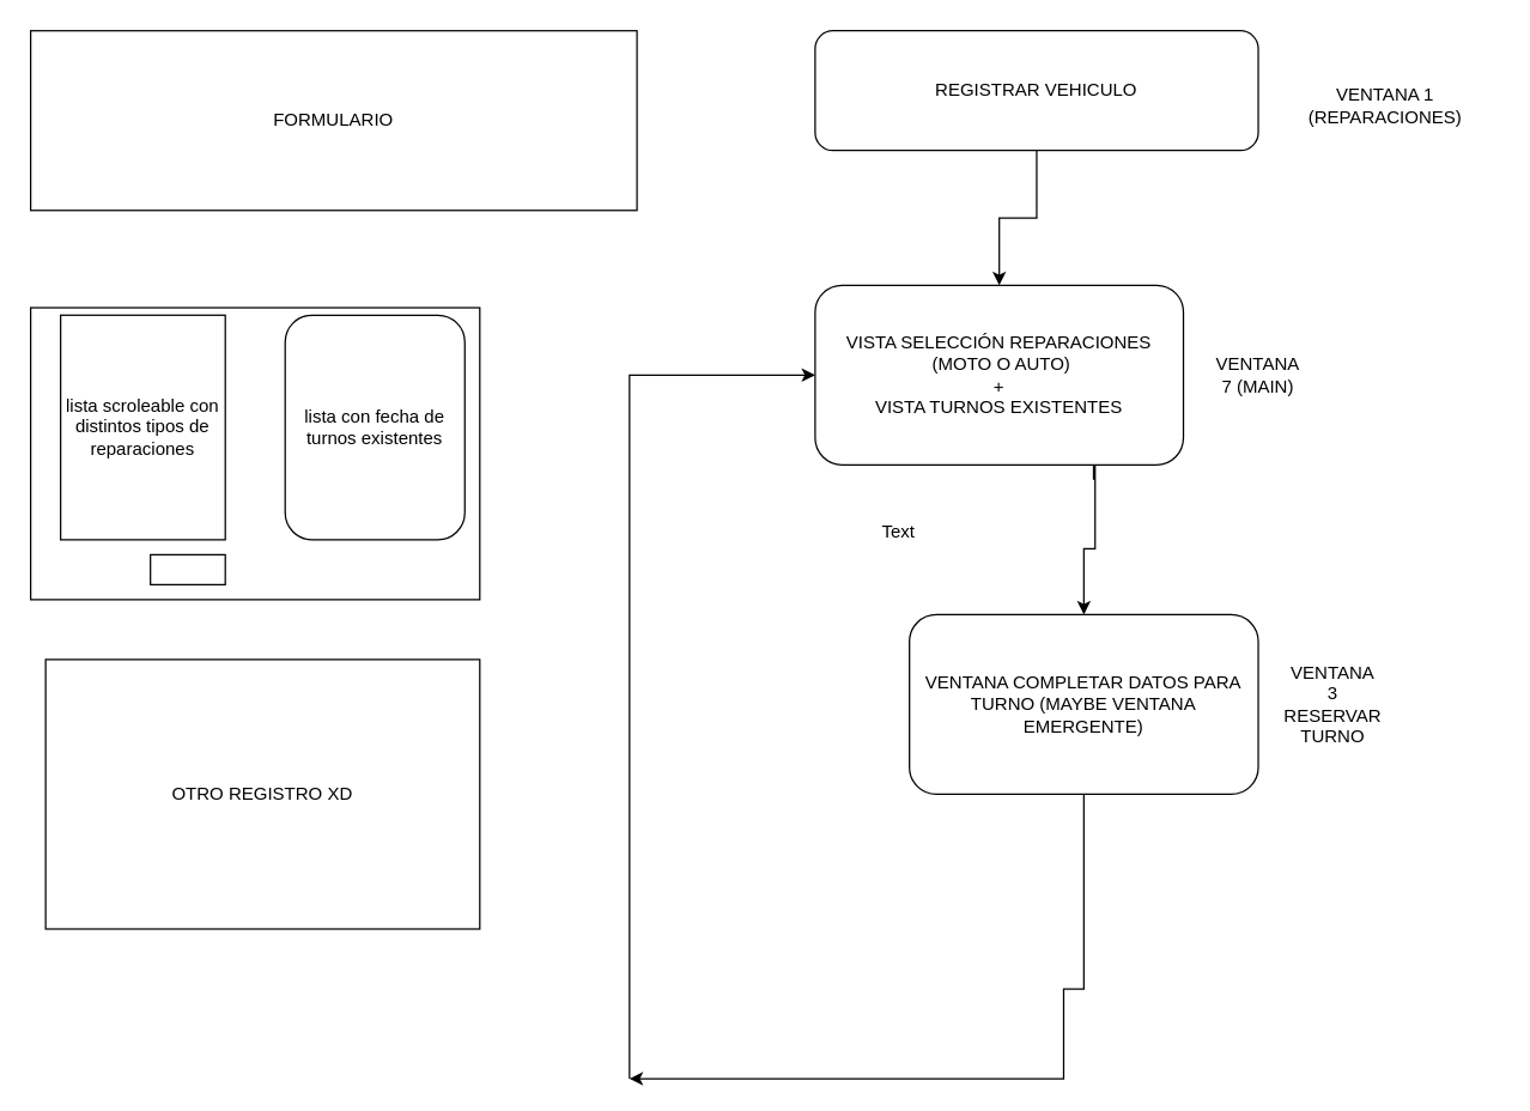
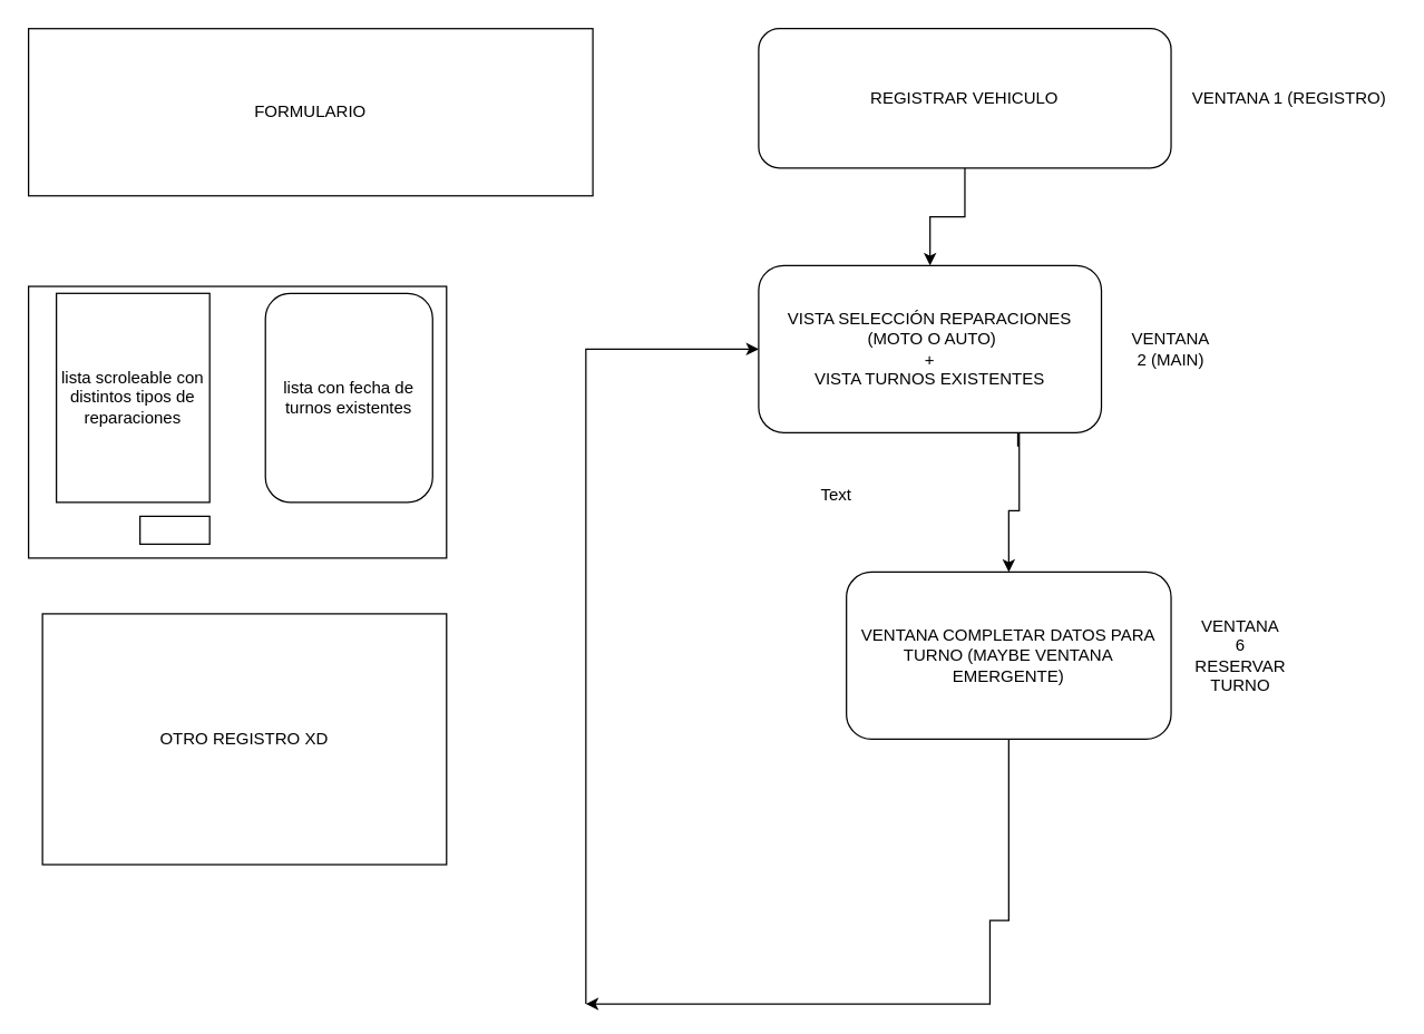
- <mxCell id="3" value="REGISTRAR VEHICULO" style="rounded=1;whiteSpace=wrap;html=1;fontSize=12;glass=0;strokeWidth=1;shadow=0;" parent="1" vertex="1"><mxGeometry x="544" y="20" width="296" height="80" as="geometry" /></mxCell>
+ <mxCell id="3" value="REGISTRAR VEHICULO" style="rounded=1;whiteSpace=wrap;html=1;fontSize=12;glass=0;strokeWidth=1;shadow=0;" parent="1" vertex="1"><mxGeometry x="544" y="20" width="296" height="100" as="geometry" /></mxCell>
- <mxCell id="10" value="VENTANA 1 (REPARACIONES)" style="text;html=1;align=center;verticalAlign=middle;whiteSpace=wrap;rounded=0;" vertex="1" parent="1"><mxGeometry x="850" y="25" width="150" height="90" as="geometry" /></mxCell>
+ <mxCell id="10" value="VENTANA 1 (REGISTRO)" style="text;html=1;align=center;verticalAlign=middle;whiteSpace=wrap;rounded=0;" vertex="1" parent="1"><mxGeometry x="850" y="25" width="150" height="90" as="geometry" /></mxCell>
- <mxCell id="11" value="VENTANA 7 (MAIN)" style="text;html=1;align=center;verticalAlign=middle;whiteSpace=wrap;rounded=0;" vertex="1" parent="1"><mxGeometry x="810" y="235" width="60" height="30" as="geometry" /></mxCell>
+ <mxCell id="11" value="VENTANA 2 (MAIN)" style="text;html=1;align=center;verticalAlign=middle;whiteSpace=wrap;rounded=0;" vertex="1" parent="1"><mxGeometry x="810" y="235" width="60" height="30" as="geometry" /></mxCell>
- <mxCell id="12" value="VENTANA 3 RESERVAR TURNO" style="text;html=1;align=center;verticalAlign=middle;whiteSpace=wrap;rounded=0;" vertex="1" parent="1"><mxGeometry x="860" y="455" width="60" height="30" as="geometry" /></mxCell>
+ <mxCell id="12" value="VENTANA 6 RESERVAR TURNO" style="text;html=1;align=center;verticalAlign=middle;whiteSpace=wrap;rounded=0;" vertex="1" parent="1"><mxGeometry x="860" y="455" width="60" height="30" as="geometry" /></mxCell>
